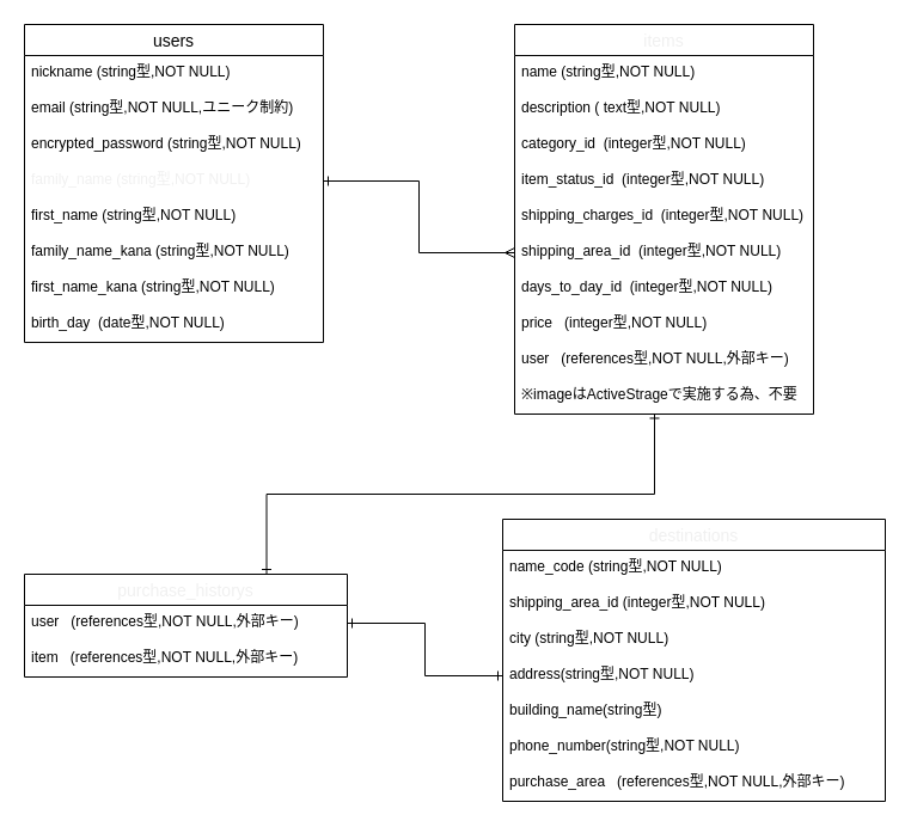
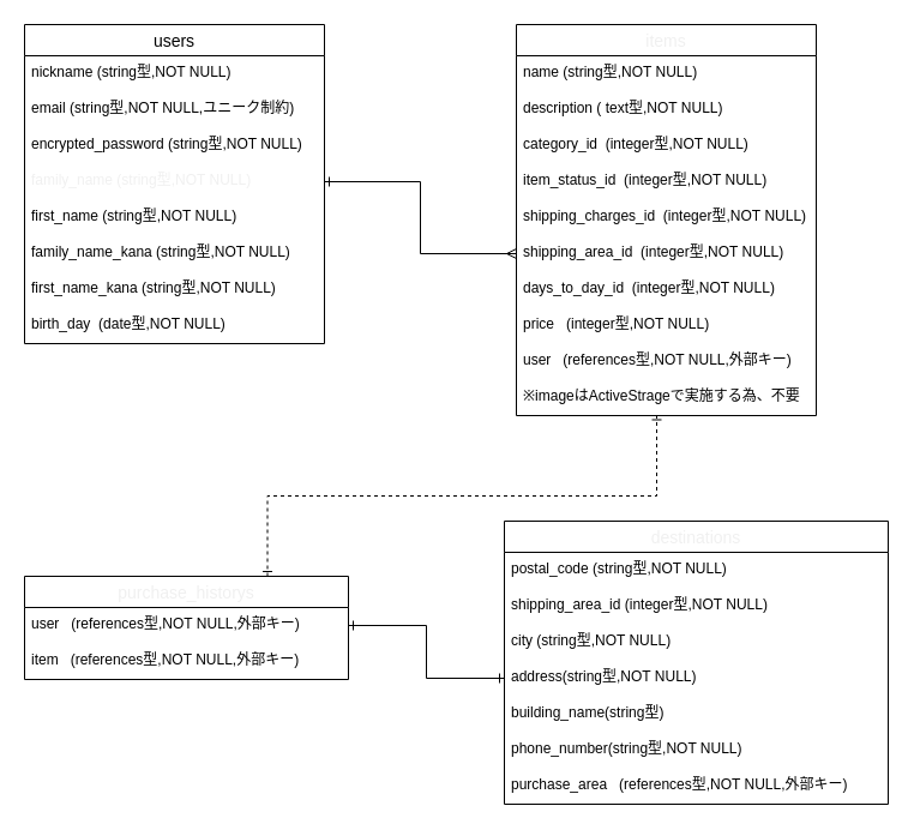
- <mxCell id="11" style="edgeStyle=orthogonalEdgeStyle;rounded=0;orthogonalLoop=1;jettySize=auto;html=1;entryX=0.75;entryY=0;entryDx=0;entryDy=0;fontColor=#F0F0F0;startArrow=ERone;startFill=0;endArrow=ERone;endFill=0;exitX=0.468;exitY=0.983;exitDx=0;exitDy=0;exitPerimeter=0;" edge="1" parent="1" source="22" target="23"><mxGeometry relative="1" as="geometry" /></mxCell>
+ <mxCell id="11" style="edgeStyle=orthogonalEdgeStyle;rounded=0;orthogonalLoop=1;jettySize=auto;html=1;entryX=0.75;entryY=0;entryDx=0;entryDy=0;fontColor=#F0F0F0;startArrow=ERone;startFill=0;endArrow=ERone;endFill=0;exitX=0.468;exitY=0.983;exitDx=0;exitDy=0;exitPerimeter=0;dashed=1;" edge="1" parent="1" source="22" target="23"><mxGeometry relative="1" as="geometry" /></mxCell>
- <mxCell id="27" value="name_code (string型,NOT NULL)" style="text;strokeColor=none;fillColor=none;spacingLeft=4;spacingRight=4;overflow=hidden;rotatable=0;points=[[0,0.5],[1,0.5]];portConstraint=eastwest;fontSize=12;" vertex="1" parent="26"><mxGeometry y="26" width="320" height="30" as="geometry" /></mxCell>
+ <mxCell id="27" value="postal_code (string型,NOT NULL)" style="text;strokeColor=none;fillColor=none;spacingLeft=4;spacingRight=4;overflow=hidden;rotatable=0;points=[[0,0.5],[1,0.5]];portConstraint=eastwest;fontSize=12;" vertex="1" parent="26"><mxGeometry y="26" width="320" height="30" as="geometry" /></mxCell>
